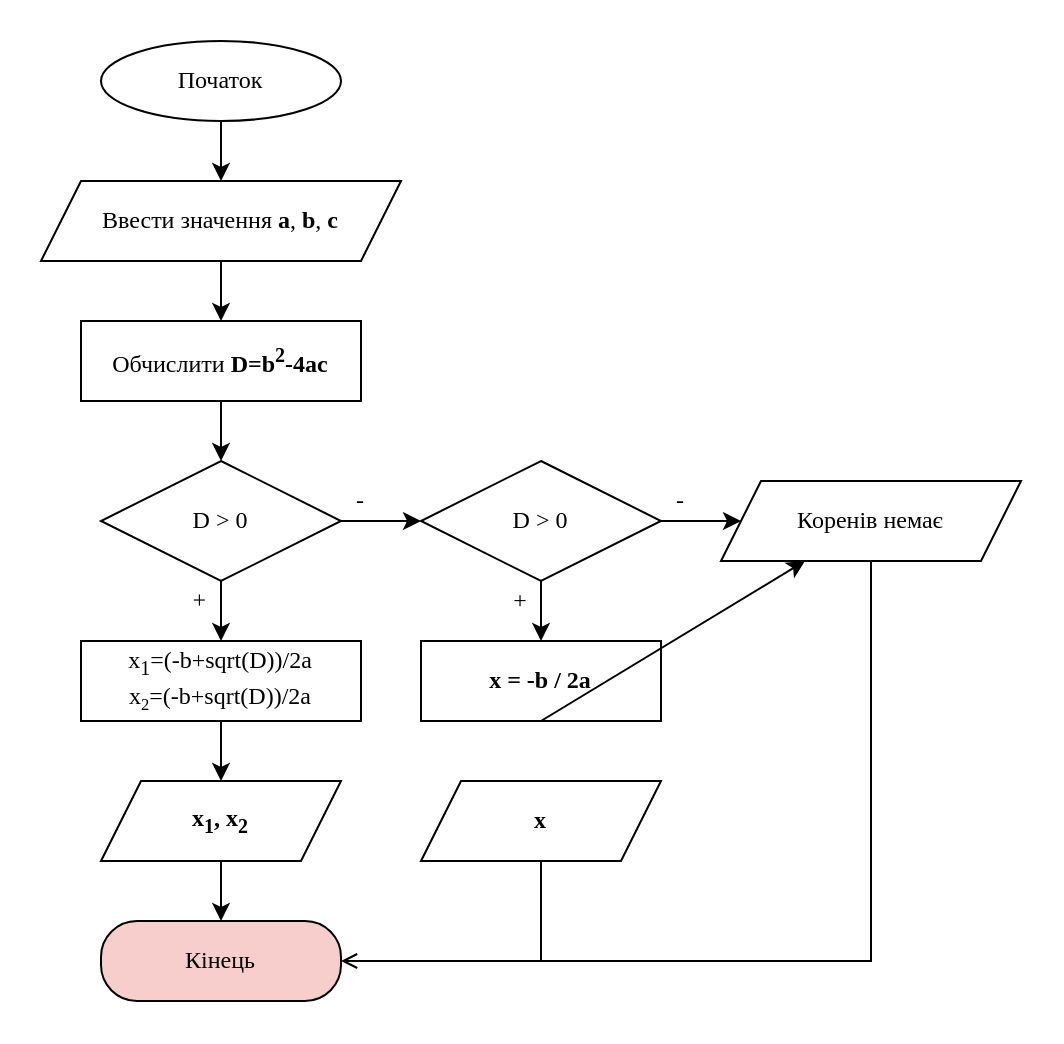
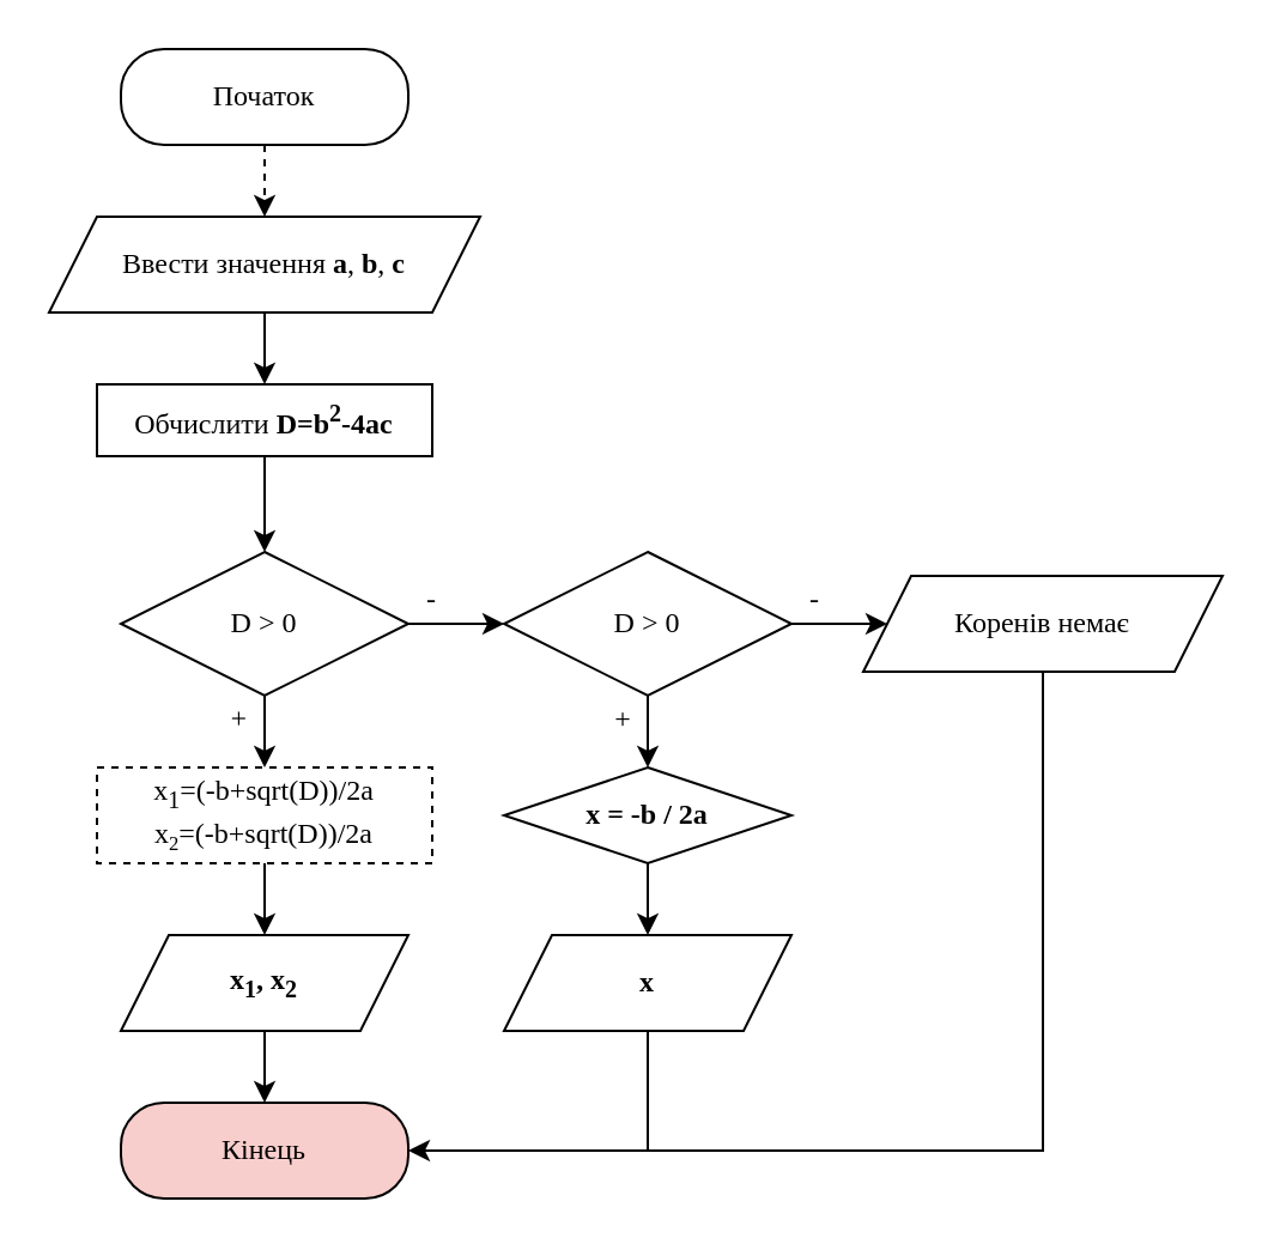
- <mxCell id="2" value="Початок" style="ellipse;whiteSpace=wrap;html=1;arcSize=45;fontFamily=IBM Plex Sans;" parent="1" vertex="1"><mxGeometry x="50" y="20" width="120" height="40" as="geometry" /></mxCell>
+ <mxCell id="2" value="Початок" style="rounded=1;whiteSpace=wrap;html=1;arcSize=45;fontFamily=IBM Plex Sans;" parent="1" vertex="1"><mxGeometry x="50" y="20" width="120" height="40" as="geometry" /></mxCell>
- <mxCell id="4" value="" style="endArrow=classic;html=1;exitX=0.5;exitY=1;exitDx=0;exitDy=0;fontFamily=IBM Plex Sans;" parent="1" source="2" target="3" edge="1"><mxGeometry width="50" height="50" relative="1" as="geometry"><mxPoint x="410" y="260" as="sourcePoint" /><mxPoint x="460" y="210" as="targetPoint" /></mxGeometry></mxCell>
+ <mxCell id="4" value="" style="endArrow=classic;html=1;exitX=0.5;exitY=1;exitDx=0;exitDy=0;fontFamily=IBM Plex Sans;dashed=1;" parent="1" source="2" target="3" edge="1"><mxGeometry width="50" height="50" relative="1" as="geometry"><mxPoint x="410" y="260" as="sourcePoint" /><mxPoint x="460" y="210" as="targetPoint" /></mxGeometry></mxCell>
- <mxCell id="8" value="Обчислити &lt;b&gt;D=b&lt;sup&gt;2&lt;/sup&gt;-4ac&lt;/b&gt;" style="rounded=0;whiteSpace=wrap;html=1;fillColor=none;fontFamily=IBM Plex Sans;" parent="1" vertex="1"><mxGeometry x="40" y="160" width="140" height="40" as="geometry" /></mxCell>
+ <mxCell id="8" value="Обчислити &lt;b&gt;D=b&lt;sup&gt;2&lt;/sup&gt;-4ac&lt;/b&gt;" style="rounded=0;whiteSpace=wrap;html=1;fillColor=none;fontFamily=IBM Plex Sans;" parent="1" vertex="1"><mxGeometry x="40" y="160" width="140" height="30" as="geometry" /></mxCell>
- <mxCell id="24" value="" style="endArrow=classic;html=1;exitX=0.5;exitY=1;exitDx=0;exitDy=0;fontFamily=IBM Plex Sans;" parent="1" source="14" target="7" edge="1"><mxGeometry width="50" height="50" relative="1" as="geometry"><mxPoint x="140" y="90" as="sourcePoint" /><mxPoint x="140" y="120" as="targetPoint" /></mxGeometry></mxCell>
+ <mxCell id="24" value="" style="endArrow=classic;html=1;exitX=0.5;exitY=1;exitDx=0;exitDy=0;entryX=0.5;entryY=0;entryDx=0;entryDy=0;fontFamily=IBM Plex Sans;" parent="1" source="14" target="21" edge="1"><mxGeometry width="50" height="50" relative="1" as="geometry"><mxPoint x="140" y="90" as="sourcePoint" /><mxPoint x="140" y="120" as="targetPoint" /></mxGeometry></mxCell>
- <mxCell id="13" value="x&lt;sub&gt;1&lt;/sub&gt;=(-b+sqrt(D))/2a&lt;br&gt;x&lt;span style=&quot;font-size: 10px&quot;&gt;&lt;sub&gt;2&lt;/sub&gt;&lt;/span&gt;=(-b+sqrt(D))/2a" style="rounded=0;whiteSpace=wrap;html=1;fillColor=none;fontFamily=IBM Plex Sans;" parent="1" vertex="1"><mxGeometry x="40" y="320" width="140" height="40" as="geometry" /></mxCell>
+ <mxCell id="13" value="x&lt;sub&gt;1&lt;/sub&gt;=(-b+sqrt(D))/2a&lt;br&gt;x&lt;span style=&quot;font-size: 10px&quot;&gt;&lt;sub&gt;2&lt;/sub&gt;&lt;/span&gt;=(-b+sqrt(D))/2a" style="rounded=0;whiteSpace=wrap;html=1;fillColor=none;fontFamily=IBM Plex Sans;dashed=1;" parent="1" vertex="1"><mxGeometry x="40" y="320" width="140" height="40" as="geometry" /></mxCell>
- <mxCell id="14" value="&lt;b&gt;x = -b / 2a&lt;/b&gt;" style="rounded=0;whiteSpace=wrap;html=1;fillColor=none;fontFamily=IBM Plex Sans;" parent="1" vertex="1"><mxGeometry x="210" y="320" width="120" height="40" as="geometry" /></mxCell>
+ <mxCell id="14" value="&lt;b&gt;x = -b / 2a&lt;/b&gt;" style="rhombus;whiteSpace=wrap;html=1;fillColor=none;fontFamily=IBM Plex Sans;" parent="1" vertex="1"><mxGeometry x="210" y="320" width="120" height="40" as="geometry" /></mxCell>
- <mxCell id="18" value="" style="endArrow=open;html=1;exitX=0.5;exitY=1;exitDx=0;exitDy=0;entryX=1;entryY=0.5;entryDx=0;entryDy=0;rounded=0;fontFamily=IBM Plex Sans;" parent="1" source="7" target="15" edge="1"><mxGeometry width="50" height="50" relative="1" as="geometry"><mxPoint x="150" y="100" as="sourcePoint" /><mxPoint x="150" y="130" as="targetPoint" /><Array as="points"><mxPoint x="435" y="480" /></Array></mxGeometry></mxCell>
+ <mxCell id="18" value="" style="endArrow=classic;html=1;exitX=0.5;exitY=1;exitDx=0;exitDy=0;entryX=1;entryY=0.5;entryDx=0;entryDy=0;rounded=0;fontFamily=IBM Plex Sans;" parent="1" source="7" target="15" edge="1"><mxGeometry width="50" height="50" relative="1" as="geometry"><mxPoint x="150" y="100" as="sourcePoint" /><mxPoint x="150" y="130" as="targetPoint" /><Array as="points"><mxPoint x="435" y="480" /></Array></mxGeometry></mxCell>
